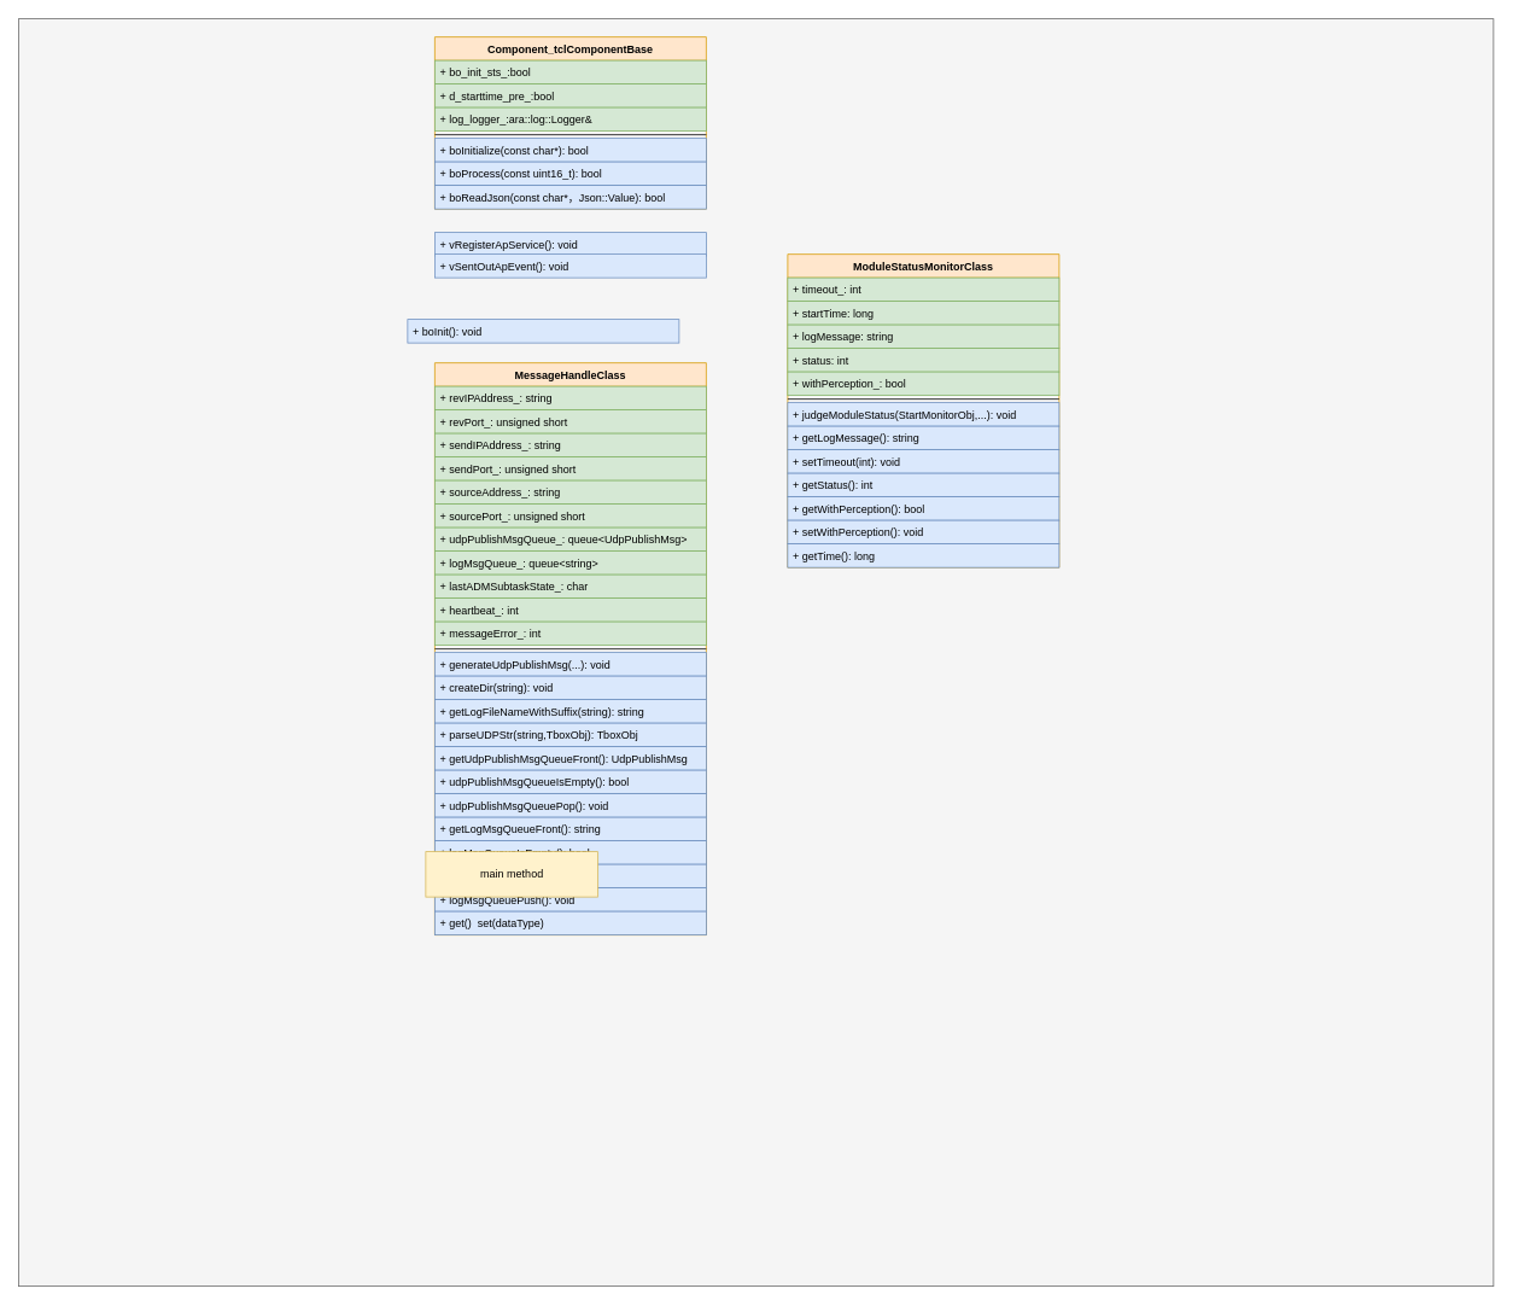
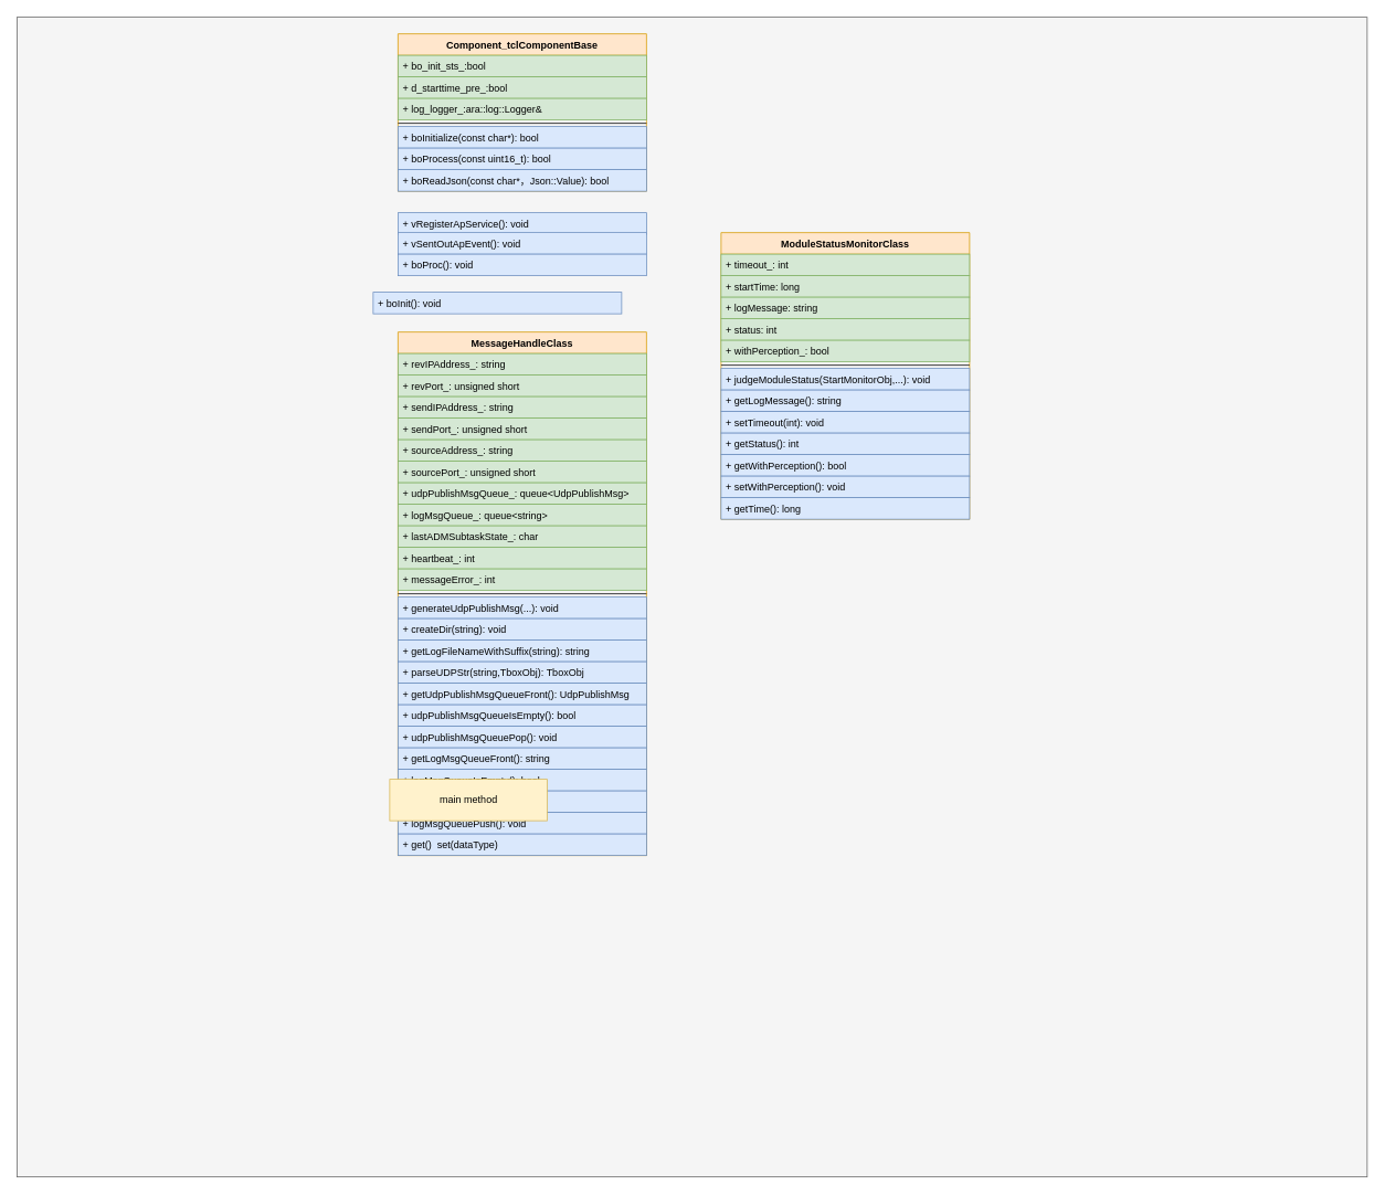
+ <mxCell id="53" value="+ boProc(): void" style="text;strokeColor=#6c8ebf;fillColor=#dae8fc;align=left;verticalAlign=top;spacingLeft=4;spacingRight=4;overflow=hidden;rotatable=0;points=[[0,0.5],[1,0.5]];portConstraint=eastwest;" vertex="1" parent="1"><mxGeometry x="480" y="306" width="300" height="26" as="geometry" /></mxCell>
